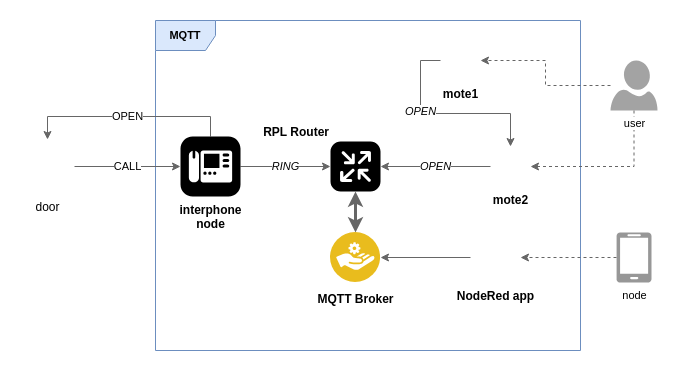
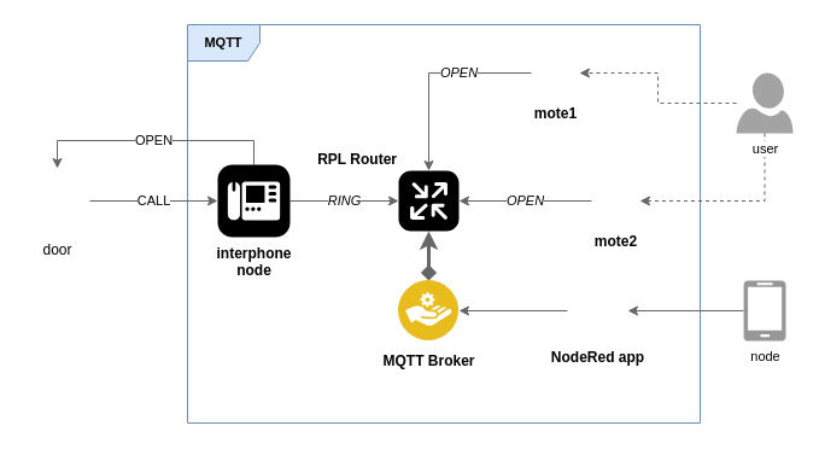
- <mxCell id="6" value="OPEN" style="edgeStyle=orthogonalEdgeStyle;rounded=0;orthogonalLoop=1;jettySize=auto;html=1;exitX=0.5;exitY=0;exitDx=0;exitDy=0;fontColor=#000000;fontStyle=2;fillColor=#f5f5f5;strokeColor=#666666;" edge="1" parent="1" source="7" target="9"><mxGeometry x="-0.277" relative="1" as="geometry"><mxPoint as="offset" /></mxGeometry></mxCell>
+ <mxCell id="6" value="OPEN" style="edgeStyle=orthogonalEdgeStyle;rounded=0;orthogonalLoop=1;jettySize=auto;html=1;exitX=0.5;exitY=0;exitDx=0;exitDy=0;entryX=0.5;entryY=0;entryDx=0;entryDy=0;entryPerimeter=0;fontColor=#000000;fontStyle=2;fillColor=#f5f5f5;strokeColor=#666666;" edge="1" parent="1" source="7" target="20"><mxGeometry x="-0.277" relative="1" as="geometry"><mxPoint as="offset" /></mxGeometry></mxCell>
- <mxCell id="19" style="edgeStyle=orthogonalEdgeStyle;rounded=0;orthogonalLoop=1;jettySize=auto;html=1;exitX=0.5;exitY=1;exitDx=0;exitDy=0;exitPerimeter=0;entryX=0.5;entryY=0;entryDx=0;entryDy=0;fontSize=11;fontColor=#000000;startArrow=classic;startFill=1;fillColor=#f5f5f5;strokeColor=#666666;strokeWidth=3;" edge="1" parent="1" source="20" target="21"><mxGeometry relative="1" as="geometry" /></mxCell>
+ <mxCell id="19" style="edgeStyle=orthogonalEdgeStyle;rounded=0;orthogonalLoop=1;jettySize=auto;html=1;exitX=0.5;exitY=1;exitDx=0;exitDy=0;exitPerimeter=0;entryX=0.5;entryY=0;entryDx=0;entryDy=0;fontSize=11;fontColor=#000000;startArrow=classic;startFill=1;fillColor=#f5f5f5;strokeColor=#666666;strokeWidth=3;endArrow=diamond;" edge="1" parent="1" source="20" target="21"><mxGeometry relative="1" as="geometry" /></mxCell>
- <mxCell id="14" value="" style="edgeStyle=orthogonalEdgeStyle;rounded=0;orthogonalLoop=1;jettySize=auto;html=1;fontSize=11;fontColor=#000000;entryX=1;entryY=0.5;entryDx=0;entryDy=0;dashed=1;fillColor=#f5f5f5;strokeColor=#666666;" edge="1" parent="1" source="15" target="13"><mxGeometry relative="1" as="geometry" /></mxCell>
+ <mxCell id="14" value="" style="edgeStyle=orthogonalEdgeStyle;rounded=0;orthogonalLoop=1;jettySize=auto;html=1;fontSize=11;fontColor=#000000;entryX=1;entryY=0.5;entryDx=0;entryDy=0;dashed=0;fillColor=#f5f5f5;strokeColor=#666666;" edge="1" parent="1" source="15" target="13"><mxGeometry relative="1" as="geometry" /></mxCell>
